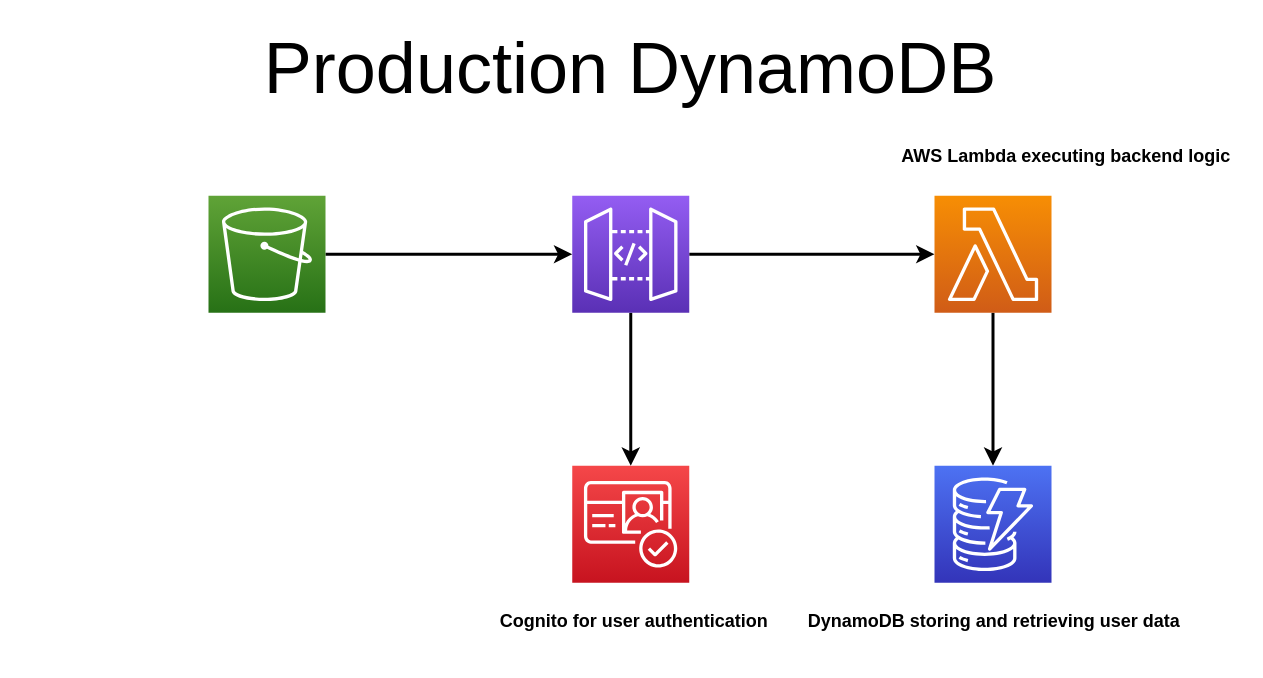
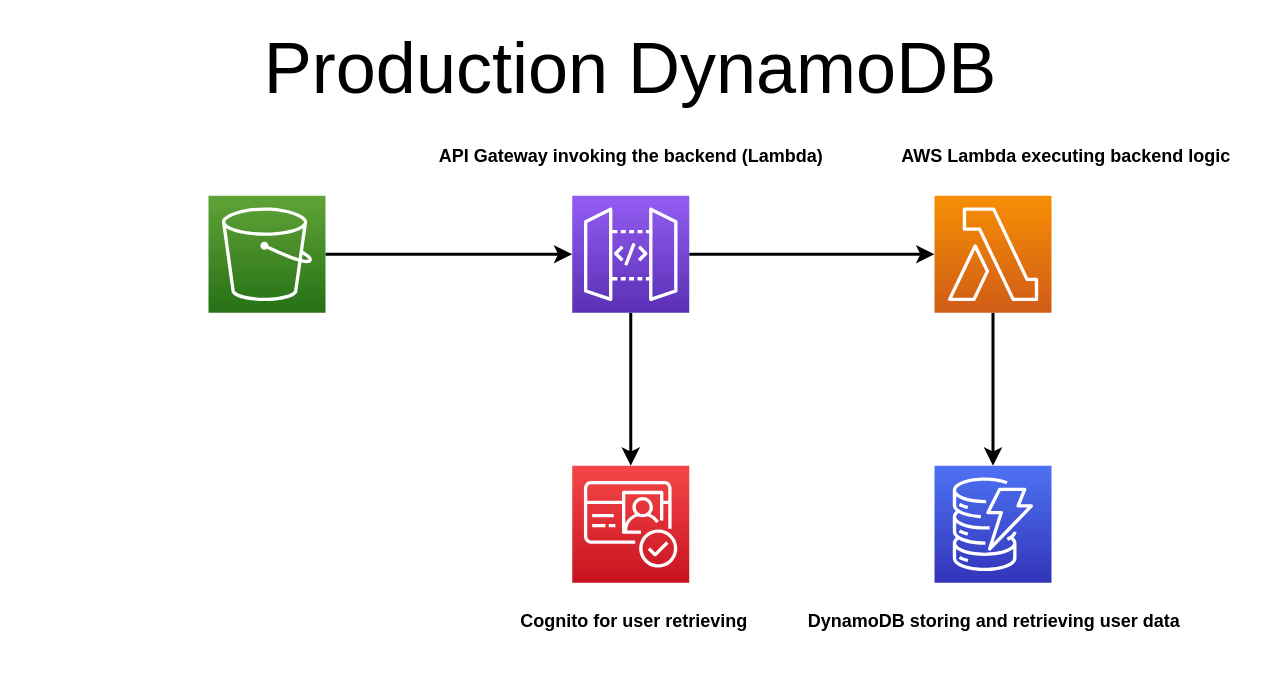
+ <mxCell id="9" value="API Gateway invoking the backend (Lambda)" style="text;html=1;align=center;fontSize=12;fontColor=#000000;fontStyle=1" vertex="1" parent="7"><mxGeometry width="250" height="30" as="geometry" /></mxCell>
- <mxCell id="14" value="Cognito for user authentication" style="text;html=1;align=center;fontSize=12;fontColor=#000000;fontStyle=1" vertex="1" parent="12"><mxGeometry y="90" width="200" height="30" as="geometry" /></mxCell>
+ <mxCell id="14" value="Cognito for user retrieving" style="text;html=1;align=center;fontSize=12;fontColor=#000000;fontStyle=1" vertex="1" parent="12"><mxGeometry y="90" width="200" height="30" as="geometry" /></mxCell>
